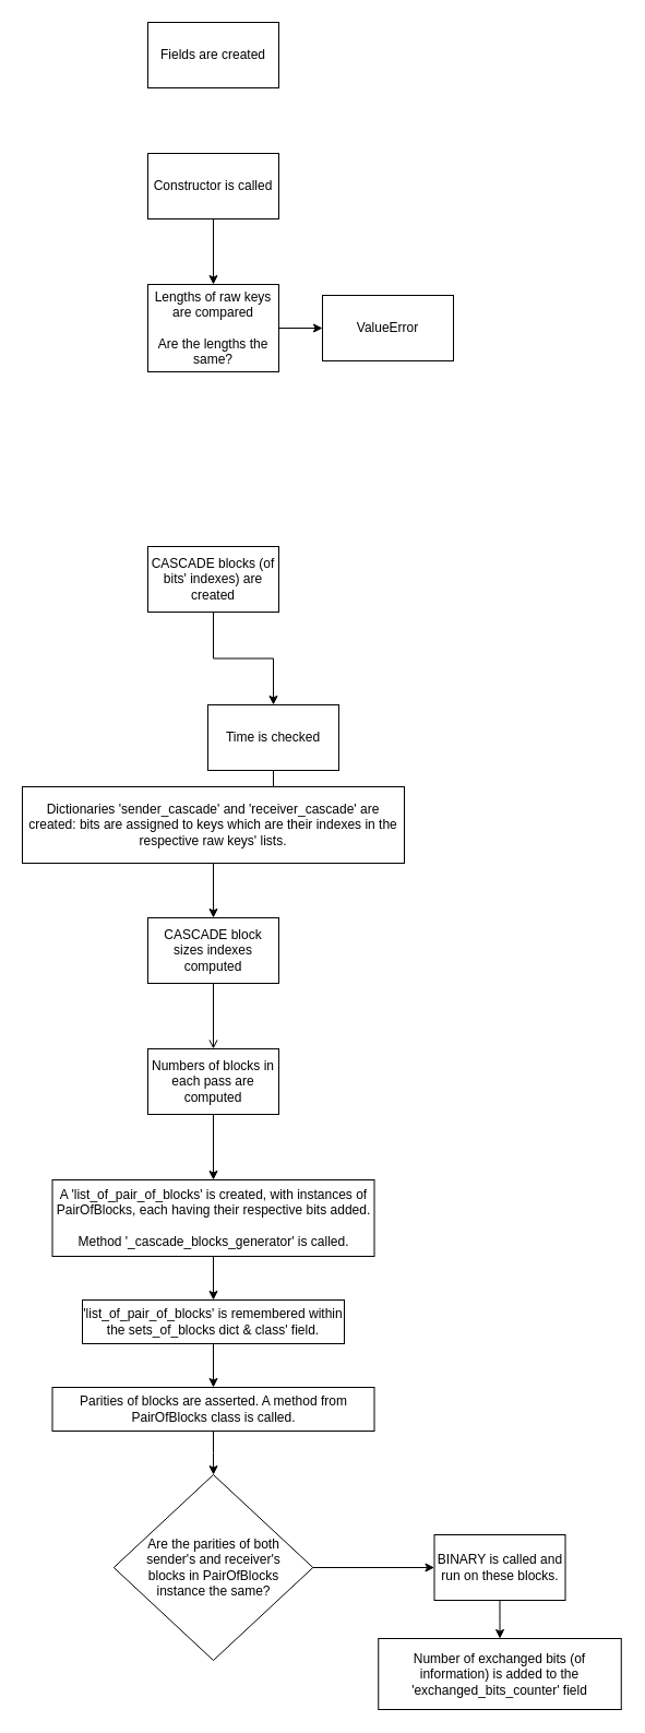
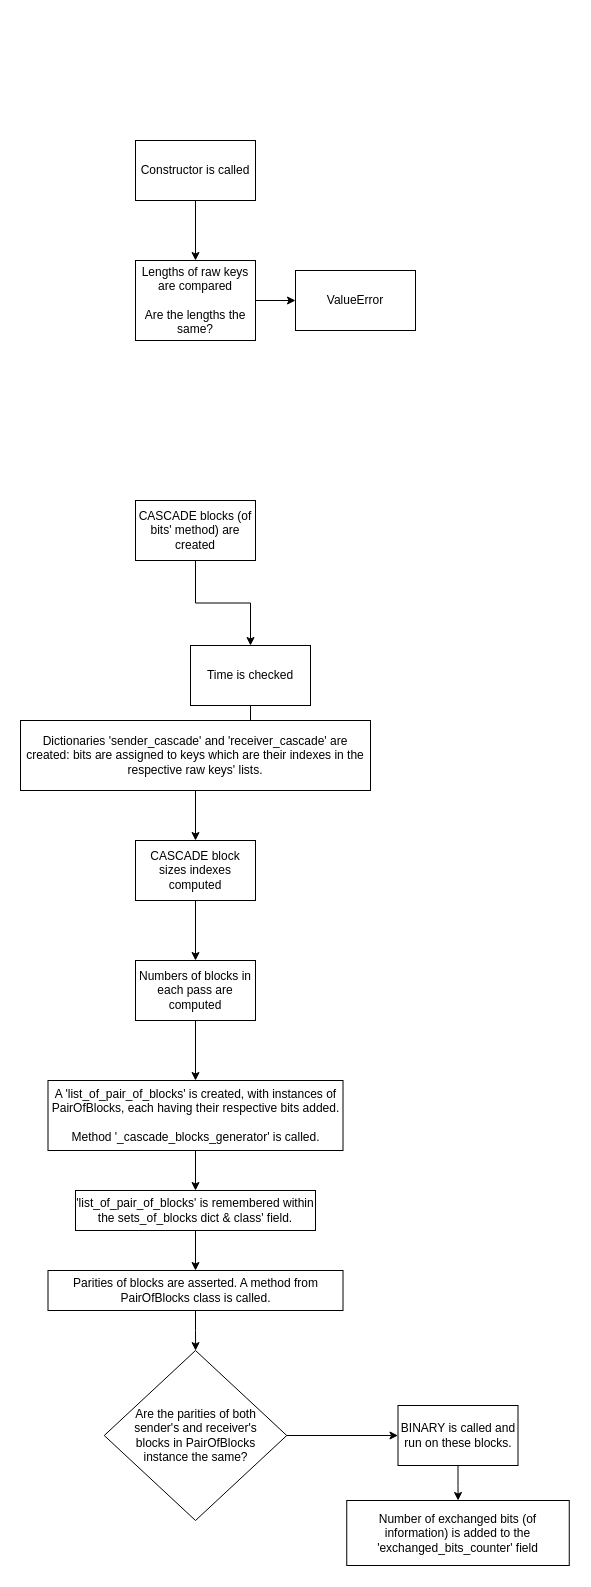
- <mxCell id="2" value="Fields are created" style="rounded=0;whiteSpace=wrap;html=1;" vertex="1" parent="1"><mxGeometry x="135" y="20" width="120" height="60" as="geometry" /></mxCell>
- <mxCell id="11" value="CASCADE blocks (of bits' indexes) are created" style="rounded=0;whiteSpace=wrap;html=1;" vertex="1" parent="1"><mxGeometry x="135" y="500" width="120" height="60" as="geometry" /></mxCell>
+ <mxCell id="11" value="CASCADE blocks (of bits' method) are created" style="rounded=0;whiteSpace=wrap;html=1;" vertex="1" parent="1"><mxGeometry x="135" y="500" width="120" height="60" as="geometry" /></mxCell>
- <mxCell id="8" value="" style="edgeStyle=orthogonalEdgeStyle;rounded=0;orthogonalLoop=1;jettySize=auto;html=1;endArrow=open;" edge="1" parent="1" source="9" target="17"><mxGeometry relative="1" as="geometry" /></mxCell>
+ <mxCell id="8" value="" style="edgeStyle=orthogonalEdgeStyle;rounded=0;orthogonalLoop=1;jettySize=auto;html=1;" edge="1" parent="1" source="9" target="17"><mxGeometry relative="1" as="geometry" /></mxCell>
